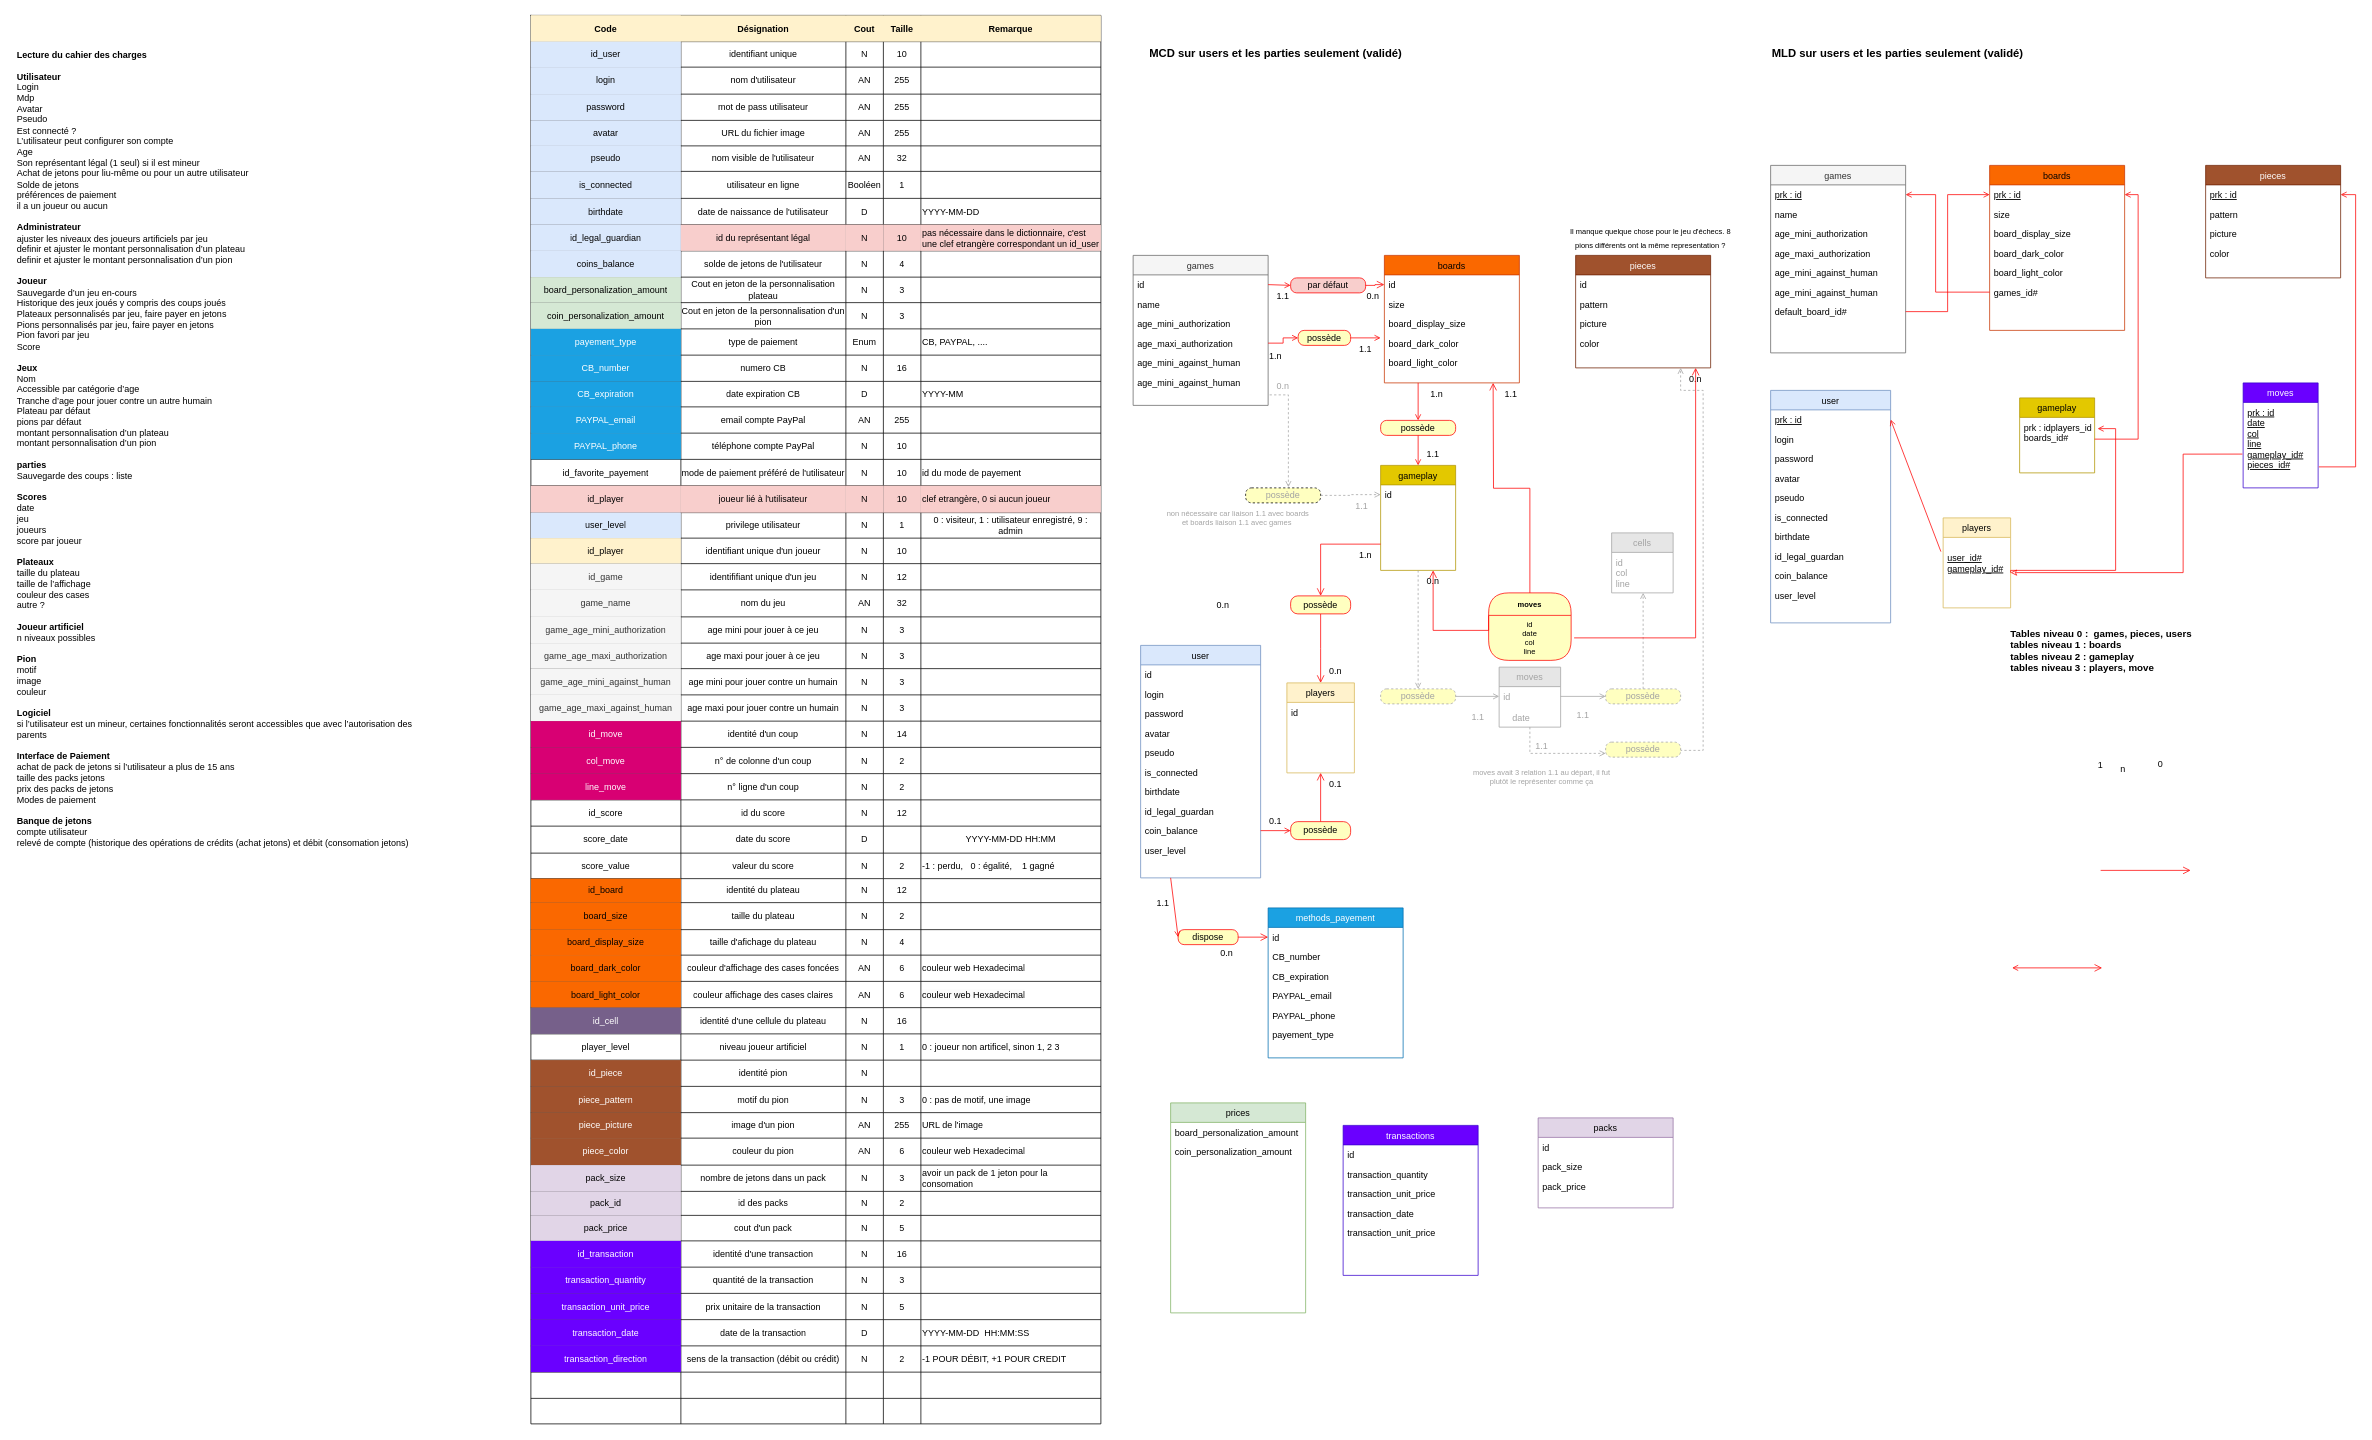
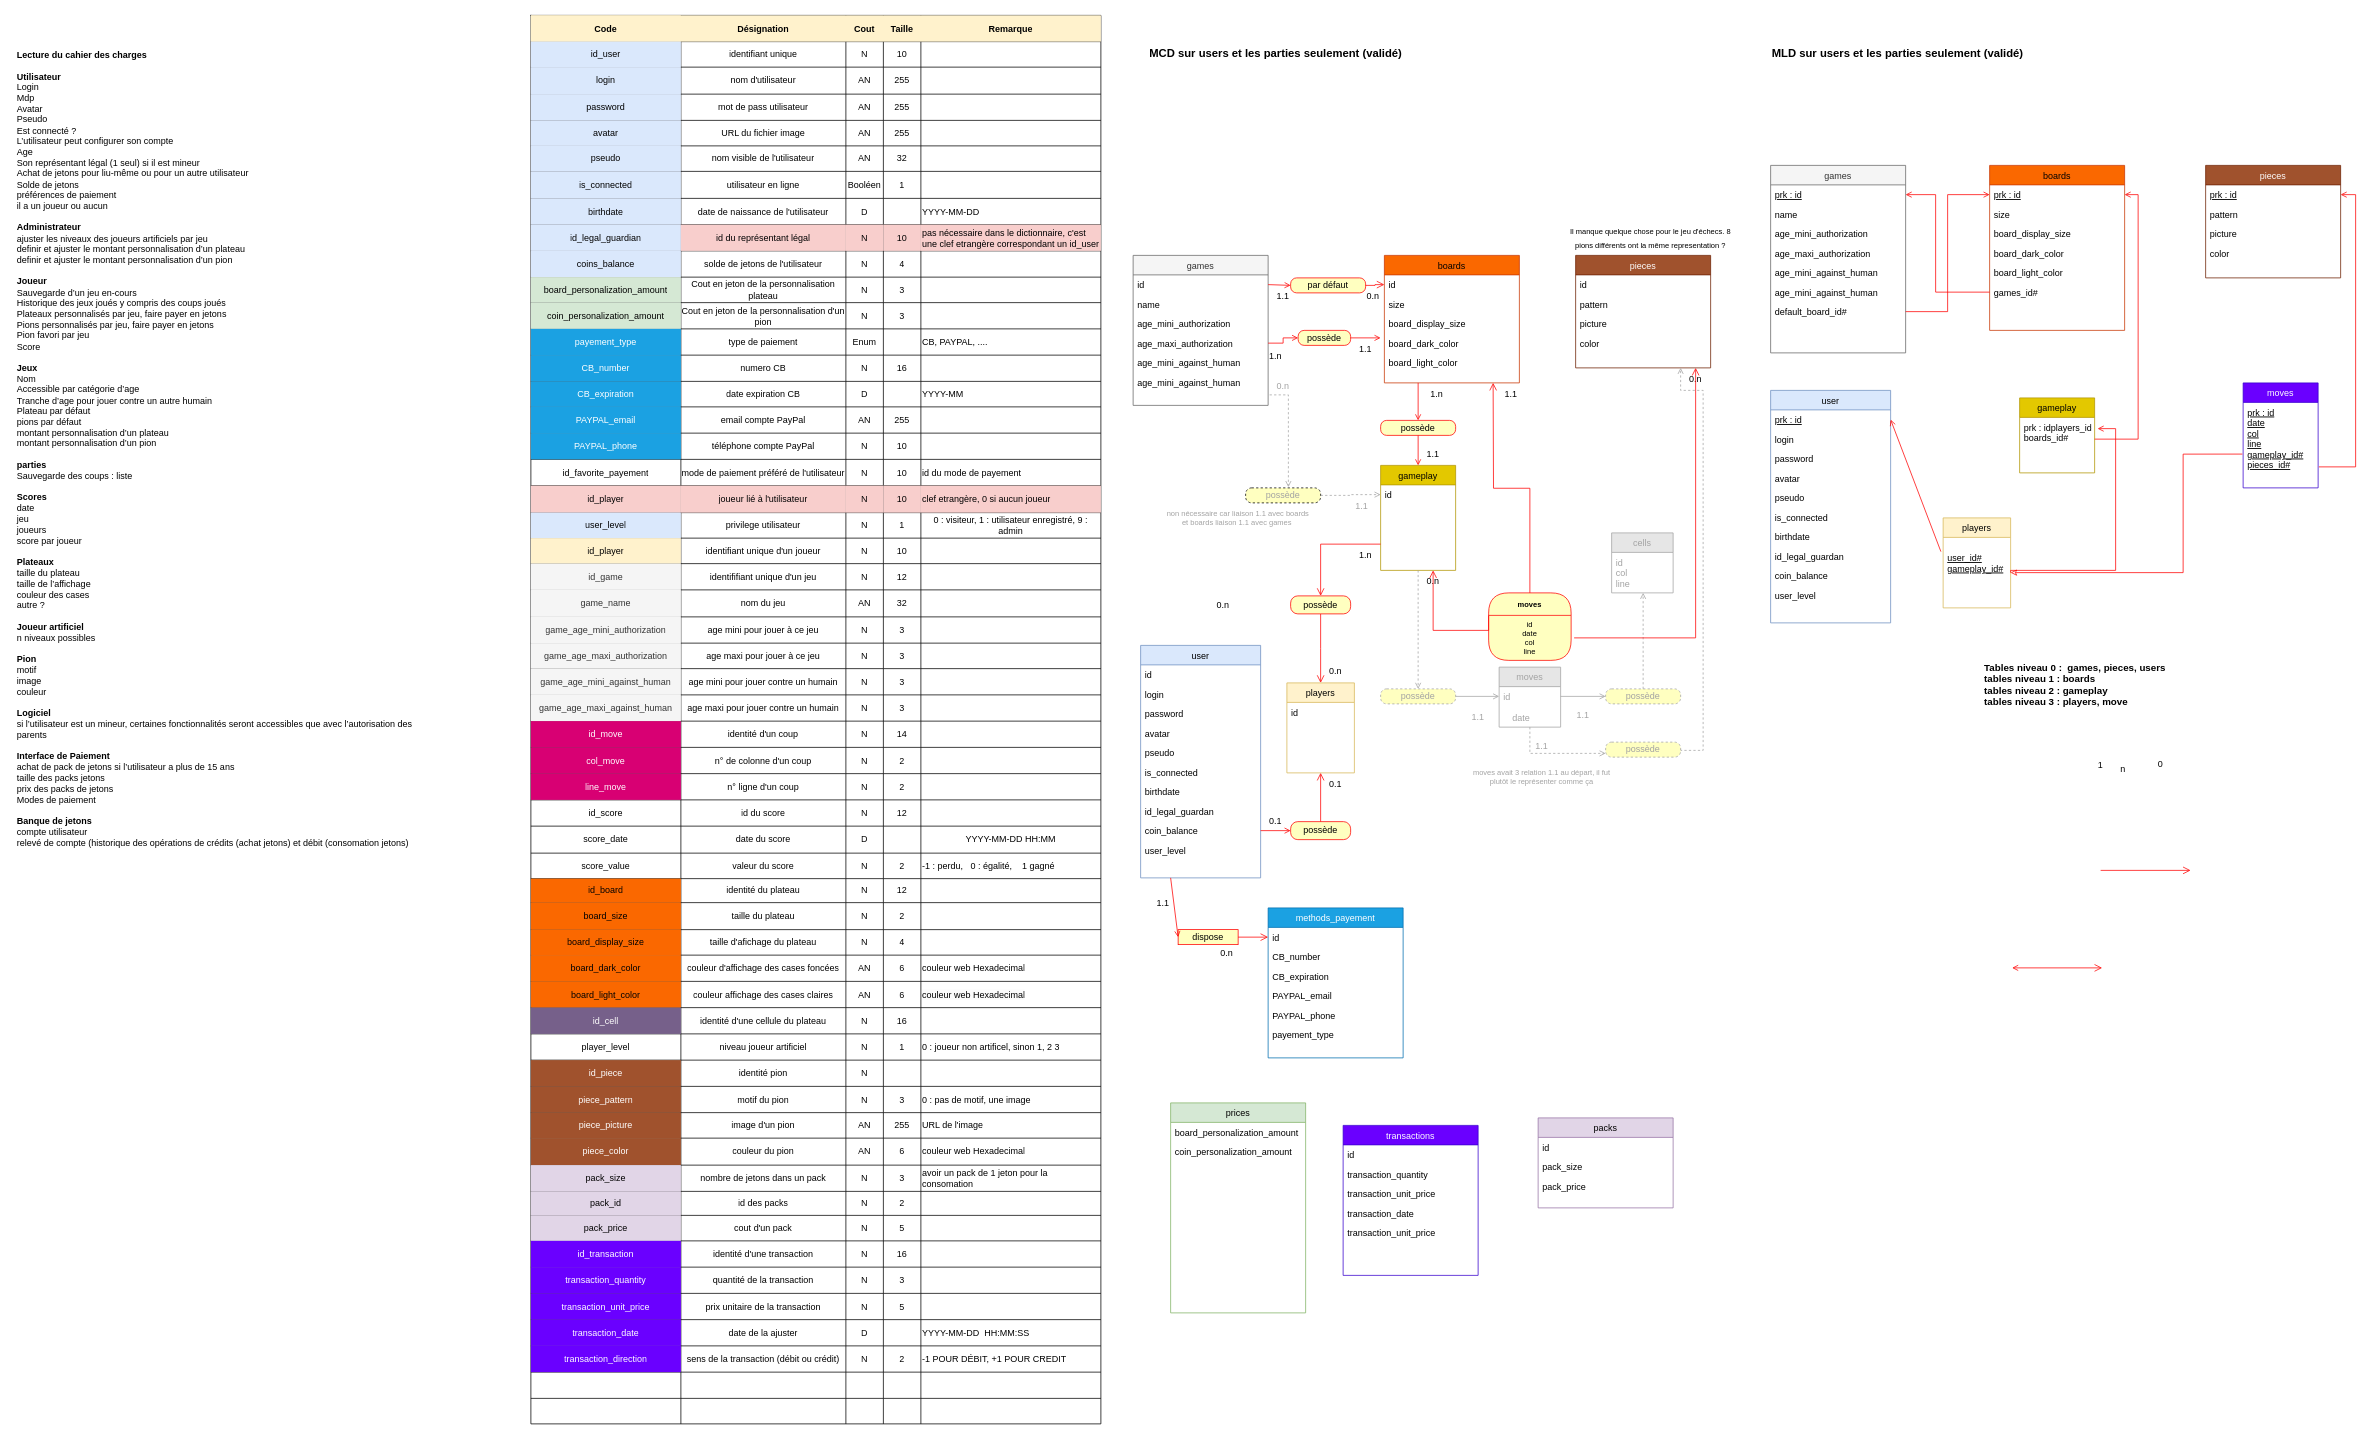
- <mxCell id="384" value="par défaut" style="rounded=1;whiteSpace=wrap;html=1;arcSize=40;fontColor=#000000;fillColor=#f8cecc;strokeColor=#ff0000;" vertex="1" parent="1"><mxGeometry x="1720" y="370" width="100" height="20" as="geometry" /></mxCell>
+ <mxCell id="384" value="par défaut" style="rounded=1;whiteSpace=wrap;html=1;arcSize=40;fontColor=#000000;fillColor=#ffffc0;strokeColor=#ff0000;" vertex="1" parent="1"><mxGeometry x="1720" y="370" width="100" height="20" as="geometry" /></mxCell>
- <mxCell id="496" value="&lt;div style=&quot;text-align: left;&quot;&gt;&lt;b style=&quot;font-size: 13px; color: rgb(0, 0, 0); background-color: initial;&quot;&gt;Tables niveau 0 :&amp;nbsp; games, pieces, users&lt;/b&gt;&lt;/div&gt;&lt;font style=&quot;font-size: 13px;&quot; color=&quot;#000000&quot;&gt;&lt;div style=&quot;text-align: left;&quot;&gt;&lt;b style=&quot;background-color: initial;&quot;&gt;tables niveau 1 : boards&lt;/b&gt;&lt;/div&gt;&lt;b&gt;&lt;div style=&quot;text-align: left;&quot;&gt;&lt;b style=&quot;background-color: initial;&quot;&gt;tables niveau 2 : gameplay&lt;/b&gt;&lt;/div&gt;&lt;div style=&quot;text-align: left;&quot;&gt;&lt;b style=&quot;background-color: initial;&quot;&gt;tables niveau 3 : players, move&lt;/b&gt;&lt;/div&gt;&lt;/b&gt;&lt;br&gt;&lt;/font&gt;" style="text;html=1;strokeColor=none;fillColor=none;align=center;verticalAlign=middle;whiteSpace=wrap;rounded=0;fontSize=10;fontColor=#A3A3A3;" vertex="1" parent="1"><mxGeometry x="2667" y="825" width="268" height="100" as="geometry" /></mxCell>
+ <mxCell id="496" value="&lt;div style=&quot;text-align: left;&quot;&gt;&lt;b style=&quot;font-size: 13px; color: rgb(0, 0, 0); background-color: initial;&quot;&gt;Tables niveau 0 :&amp;nbsp; games, pieces, users&lt;/b&gt;&lt;/div&gt;&lt;font style=&quot;font-size: 13px;&quot; color=&quot;#000000&quot;&gt;&lt;div style=&quot;text-align: left;&quot;&gt;&lt;b style=&quot;background-color: initial;&quot;&gt;tables niveau 1 : boards&lt;/b&gt;&lt;/div&gt;&lt;b&gt;&lt;div style=&quot;text-align: left;&quot;&gt;&lt;b style=&quot;background-color: initial;&quot;&gt;tables niveau 2 : gameplay&lt;/b&gt;&lt;/div&gt;&lt;div style=&quot;text-align: left;&quot;&gt;&lt;b style=&quot;background-color: initial;&quot;&gt;tables niveau 3 : players, move&lt;/b&gt;&lt;/div&gt;&lt;/b&gt;&lt;br&gt;&lt;/font&gt;" style="text;html=1;strokeColor=none;fillColor=none;align=center;verticalAlign=middle;whiteSpace=wrap;rounded=0;fontSize=10;fontColor=#A3A3A3;" vertex="1" parent="1"><mxGeometry x="2632" y="870" width="268" height="100" as="geometry" /></mxCell>
- <mxCell id="443" value="dispose" style="rounded=1;whiteSpace=wrap;html=1;arcSize=40;fontColor=#000000;fillColor=#ffffc0;strokeColor=#ff0000;" parent="1" vertex="1"><mxGeometry x="1570" y="1239" width="80" height="20" as="geometry" /></mxCell>
+ <mxCell id="443" value="dispose" style="whiteSpace=wrap;html=1;arcSize=40;fontColor=#000000;fillColor=#ffffc0;strokeColor=#ff0000;rounded=0;" parent="1" vertex="1"><mxGeometry x="1570" y="1239" width="80" height="20" as="geometry" /></mxCell>
- <mxCell id="316" value="date de la transaction" style="shape=partialRectangle;html=1;whiteSpace=wrap;connectable=0;overflow=hidden;fillColor=none;top=0;left=0;bottom=0;right=0;pointerEvents=1;" parent="314" vertex="1"><mxGeometry x="200" width="220" height="35" as="geometry"><mxRectangle width="220" height="35" as="alternateBounds" /></mxGeometry></mxCell>
+ <mxCell id="316" value="date de la ajuster" style="shape=partialRectangle;html=1;whiteSpace=wrap;connectable=0;overflow=hidden;fillColor=none;top=0;left=0;bottom=0;right=0;pointerEvents=1;" parent="314" vertex="1"><mxGeometry x="200" width="220" height="35" as="geometry"><mxRectangle width="220" height="35" as="alternateBounds" /></mxGeometry></mxCell>
